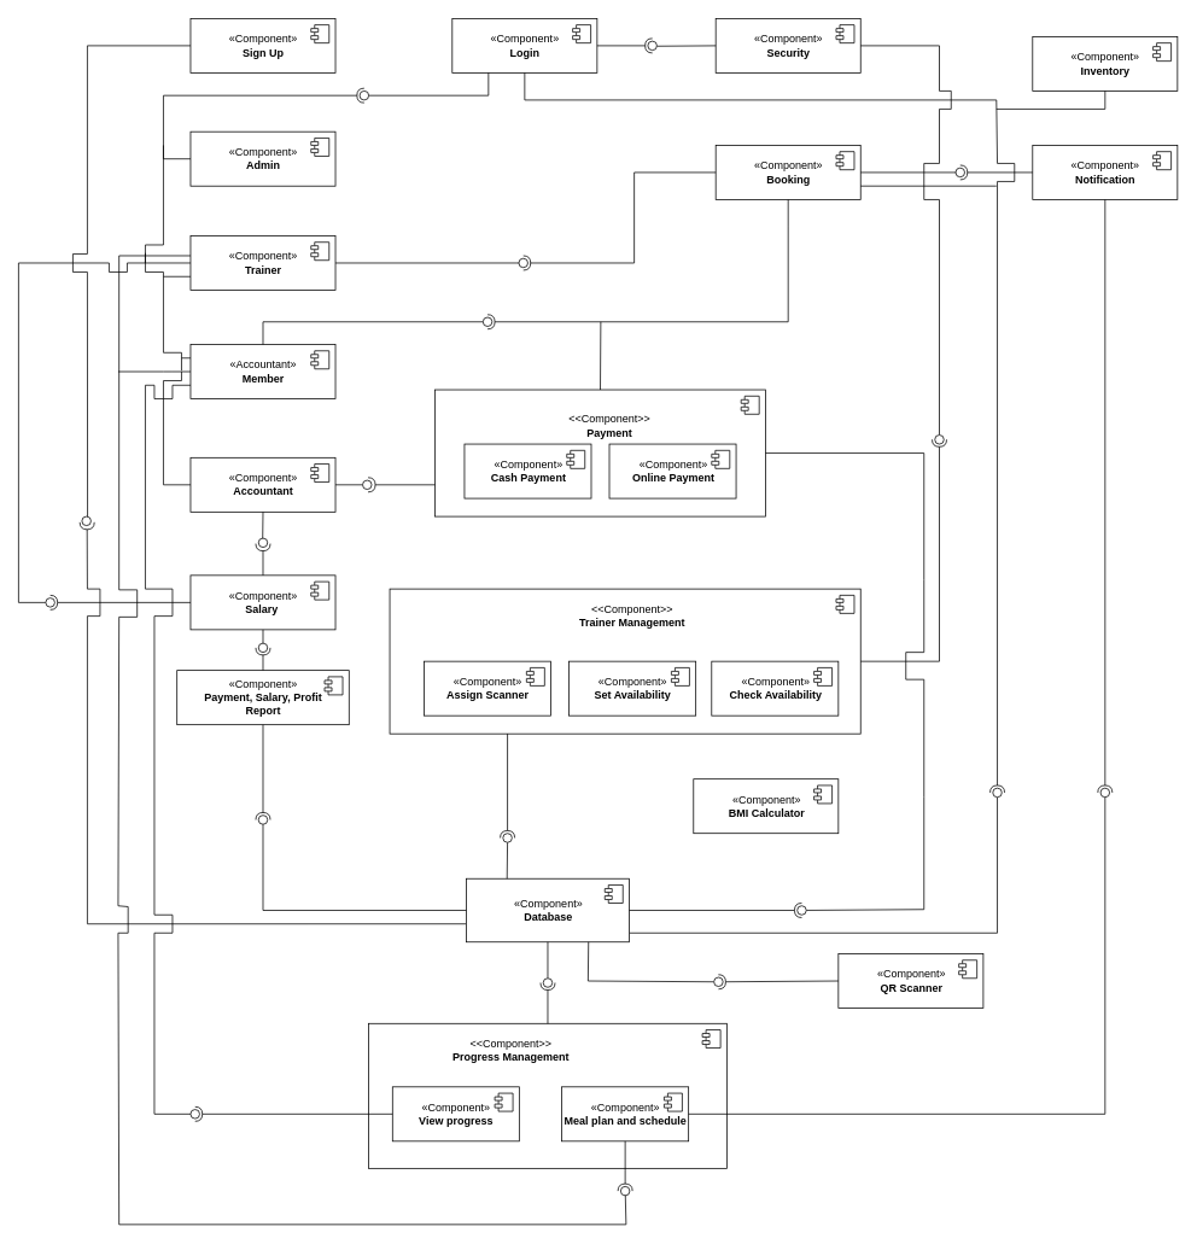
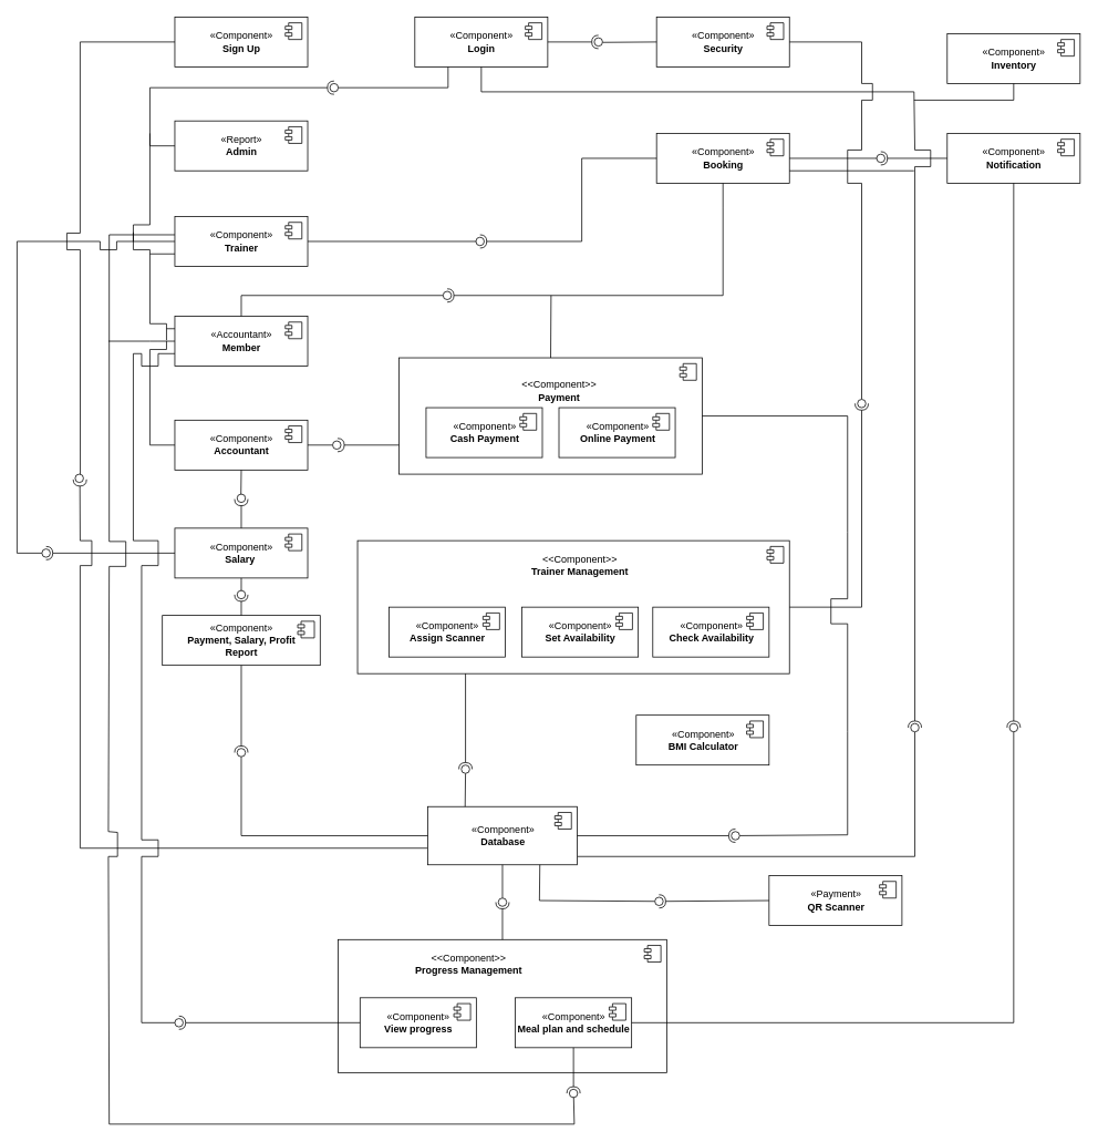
- <mxCell id="6" value="«Component»&lt;br&gt;&lt;b&gt;Admin&lt;/b&gt;" style="html=1;dropTarget=0;" parent="1" vertex="1"><mxGeometry x="210" y="145" width="160" height="60" as="geometry" /></mxCell>
+ <mxCell id="6" value="«Report»&lt;br&gt;&lt;b&gt;Admin&lt;/b&gt;" style="html=1;dropTarget=0;" parent="1" vertex="1"><mxGeometry x="210" y="145" width="160" height="60" as="geometry" /></mxCell>
- <mxCell id="119" value="«Component»&lt;br&gt;&lt;b&gt;QR Scanner&lt;/b&gt;" style="html=1;dropTarget=0;" vertex="1" parent="1"><mxGeometry x="925.5" y="1053" width="160" height="60" as="geometry" /></mxCell>
+ <mxCell id="119" value="«Payment»&lt;br&gt;&lt;b&gt;QR Scanner&lt;/b&gt;" style="html=1;dropTarget=0;" vertex="1" parent="1"><mxGeometry x="925.5" y="1053" width="160" height="60" as="geometry" /></mxCell>
